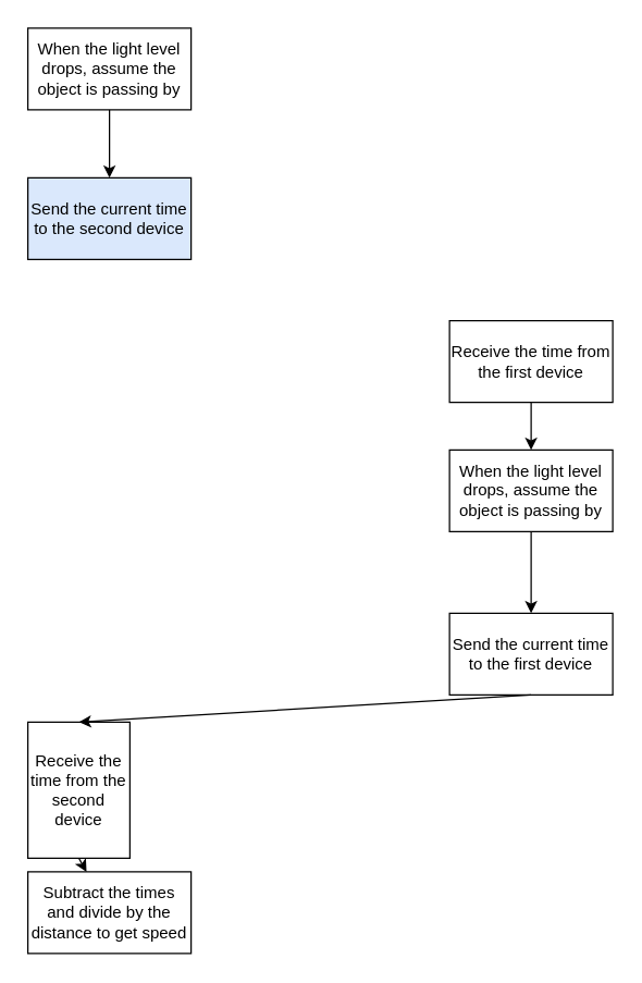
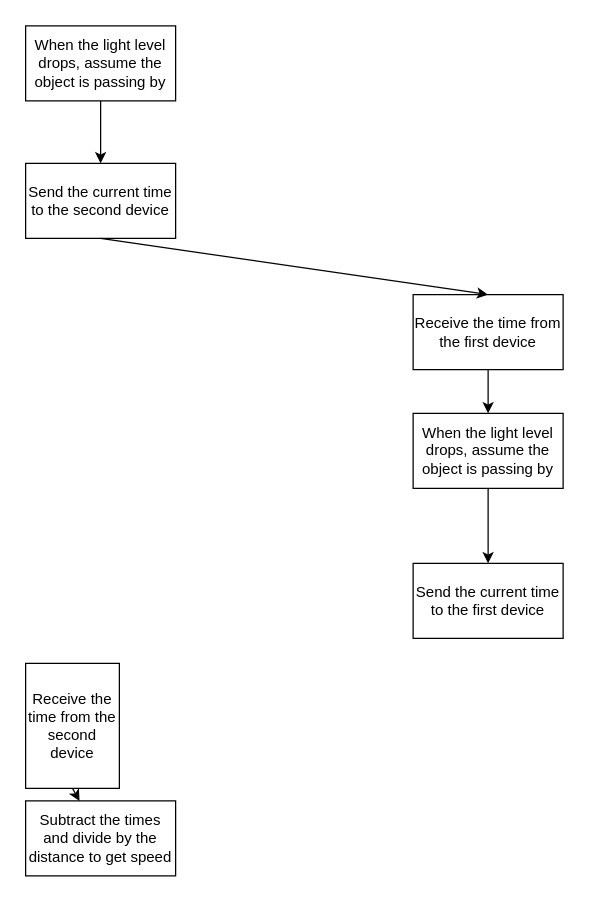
- <mxCell id="3" value="Send the current time to the second device" style="rounded=0;whiteSpace=wrap;html=1;fillColor=#dae8fc;" vertex="1" parent="1"><mxGeometry x="20" y="130" width="120" height="60" as="geometry" /></mxCell>
+ <mxCell id="3" value="Send the current time to the second device" style="rounded=0;whiteSpace=wrap;html=1;" vertex="1" parent="1"><mxGeometry x="20" y="130" width="120" height="60" as="geometry" /></mxCell>
+ <mxCell id="10" value="" style="endArrow=classic;html=1;rounded=0;exitX=0.5;exitY=1;exitDx=0;exitDy=0;entryX=0.5;entryY=0;entryDx=0;entryDy=0;" edge="1" parent="1" source="3" target="4"><mxGeometry width="50" height="50" relative="1" as="geometry"><mxPoint x="380" y="30" as="sourcePoint" /><mxPoint x="430" y="-20" as="targetPoint" /></mxGeometry></mxCell>
- <mxCell id="13" value="" style="endArrow=classic;html=1;rounded=0;exitX=0.5;exitY=1;exitDx=0;exitDy=0;entryX=0.5;entryY=0;entryDx=0;entryDy=0;" edge="1" parent="1" source="6" target="7"><mxGeometry width="50" height="50" relative="1" as="geometry"><mxPoint x="380" y="530" as="sourcePoint" /><mxPoint x="430" y="480" as="targetPoint" /></mxGeometry></mxCell>
